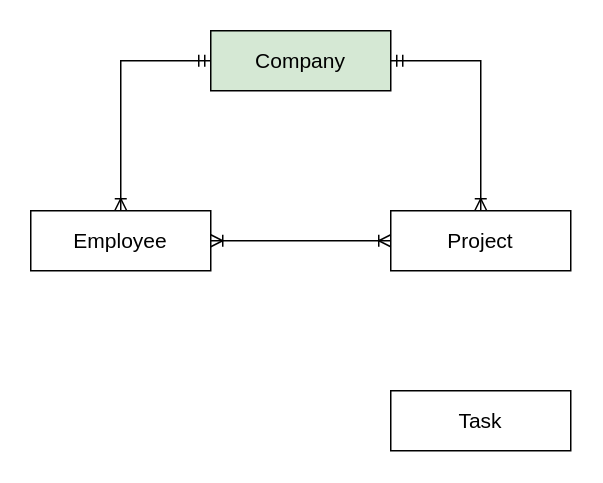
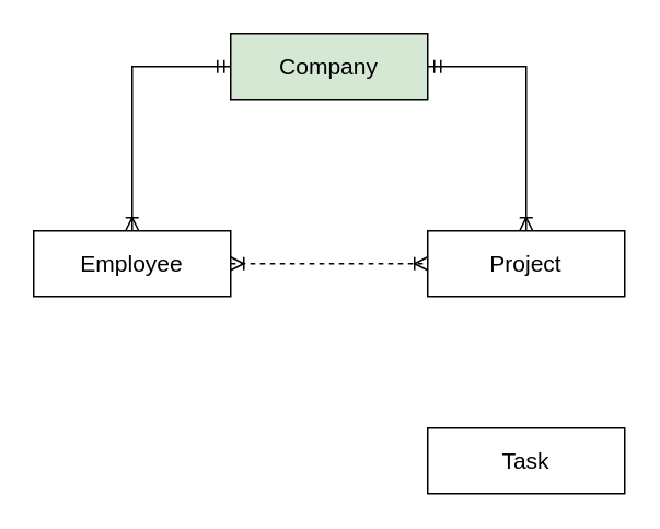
- <mxCell id="5" value="" style="fontSize=12;html=1;endArrow=ERoneToMany;startArrow=ERoneToMany;rounded=0;entryX=0;entryY=0.5;entryDx=0;entryDy=0;exitX=1;exitY=0.5;exitDx=0;exitDy=0;" parent="1" source="4" target="3" edge="1"><mxGeometry width="100" height="100" relative="1" as="geometry"><mxPoint x="40" y="530" as="sourcePoint" /><mxPoint x="220" y="390" as="targetPoint" /></mxGeometry></mxCell>
+ <mxCell id="5" value="" style="fontSize=12;html=1;endArrow=ERoneToMany;startArrow=ERoneToMany;rounded=0;entryX=0;entryY=0.5;entryDx=0;entryDy=0;exitX=1;exitY=0.5;exitDx=0;exitDy=0;dashed=1;" parent="1" source="4" target="3" edge="1"><mxGeometry width="100" height="100" relative="1" as="geometry"><mxPoint x="40" y="530" as="sourcePoint" /><mxPoint x="220" y="390" as="targetPoint" /></mxGeometry></mxCell>
